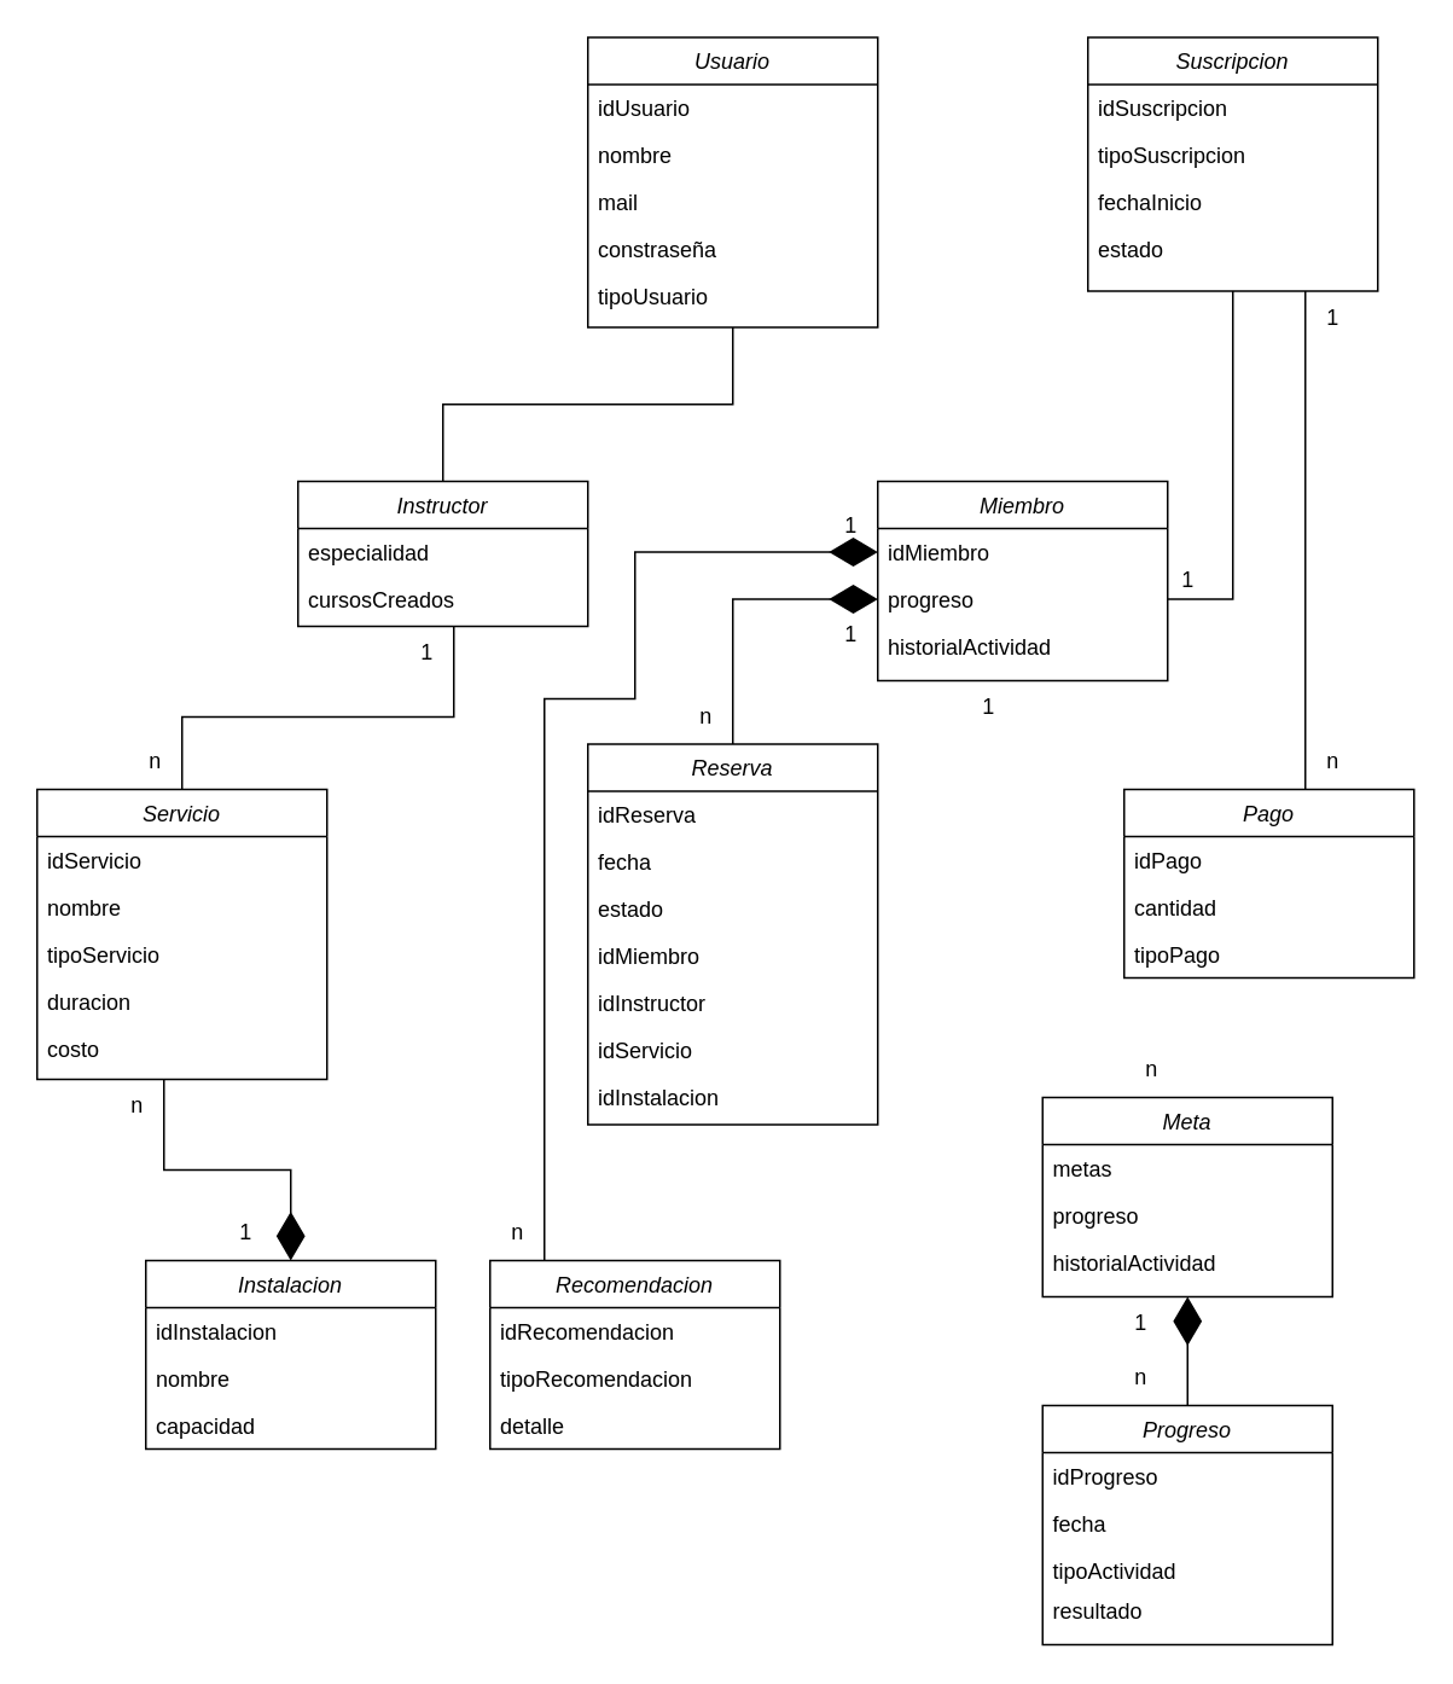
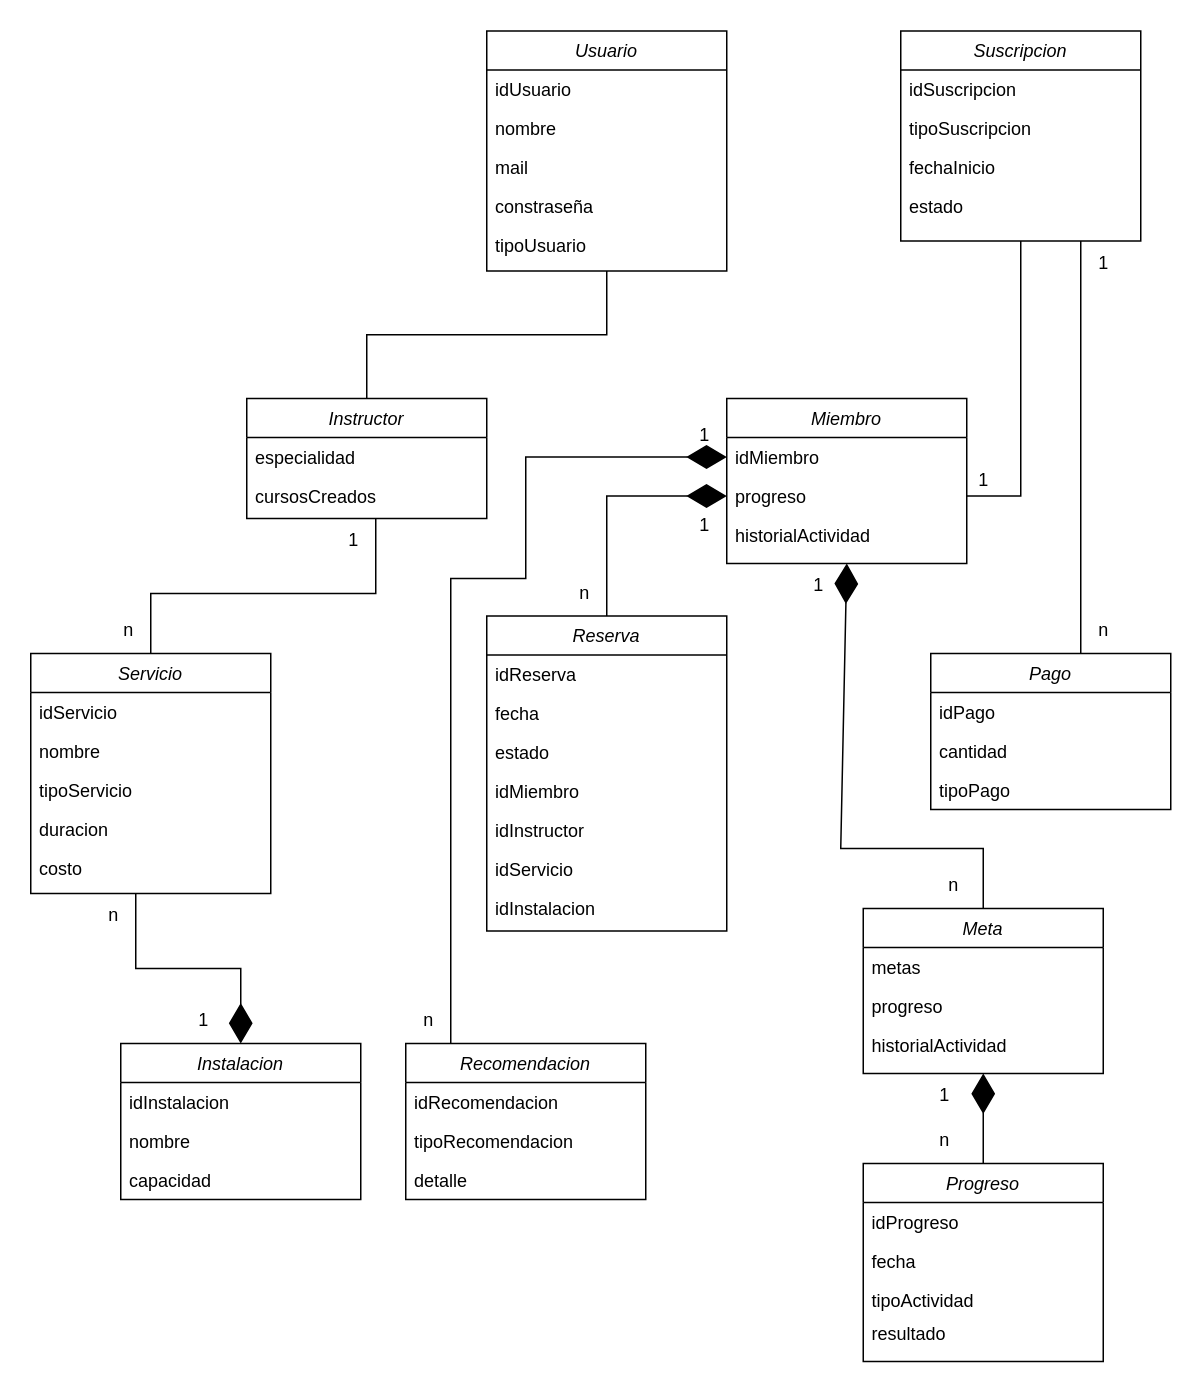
+ <mxCell id="54" value="" style="endArrow=diamondThin;endFill=1;endSize=24;html=1;rounded=0;exitX=0.5;exitY=0;exitDx=0;exitDy=0;entryX=0.5;entryY=1;entryDx=0;entryDy=0;" edge="1" parent="1" source="50" target="8"><mxGeometry width="160" relative="1" as="geometry"><mxPoint x="410" y="385" as="sourcePoint" /><mxPoint x="570" y="385" as="targetPoint" /><Array as="points"><mxPoint x="655" y="565" /><mxPoint x="560" y="565" /></Array></mxGeometry></mxCell>
